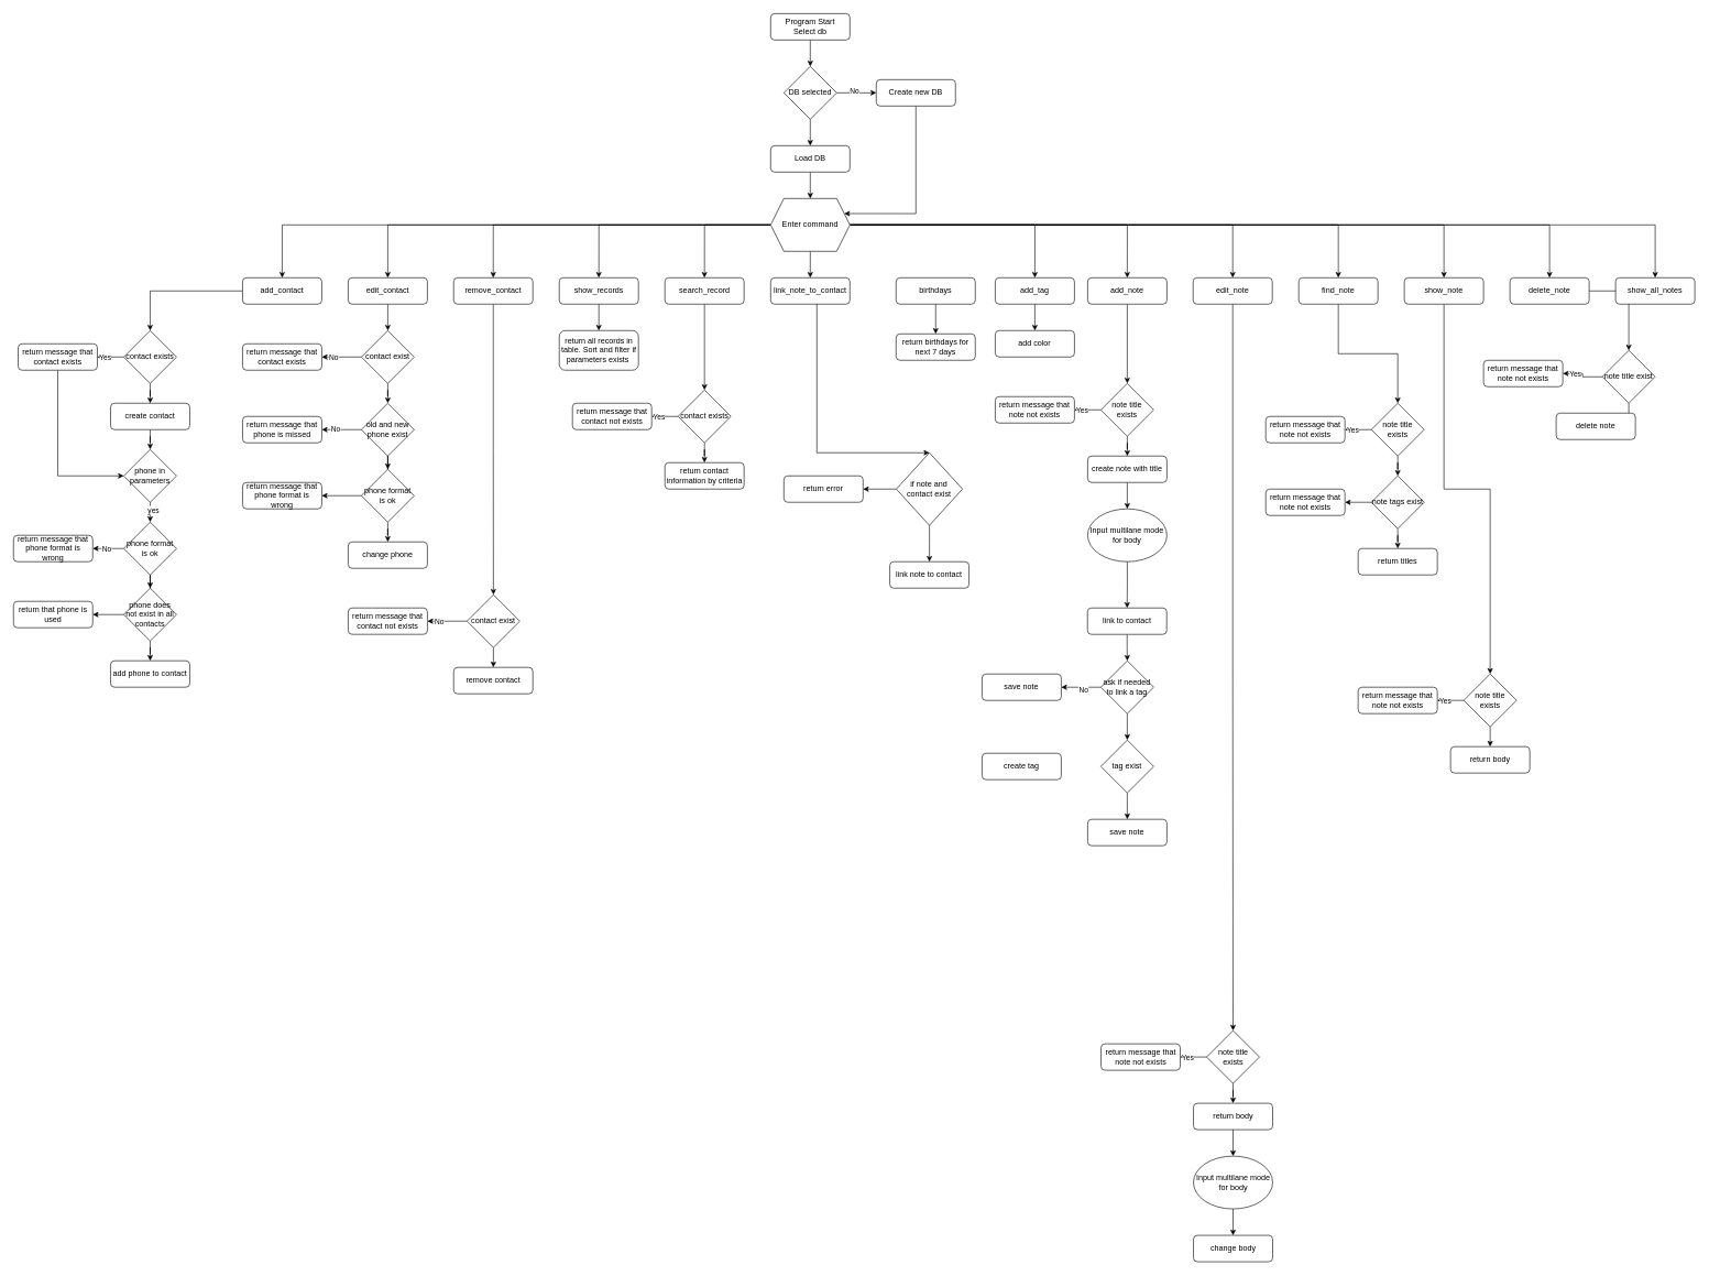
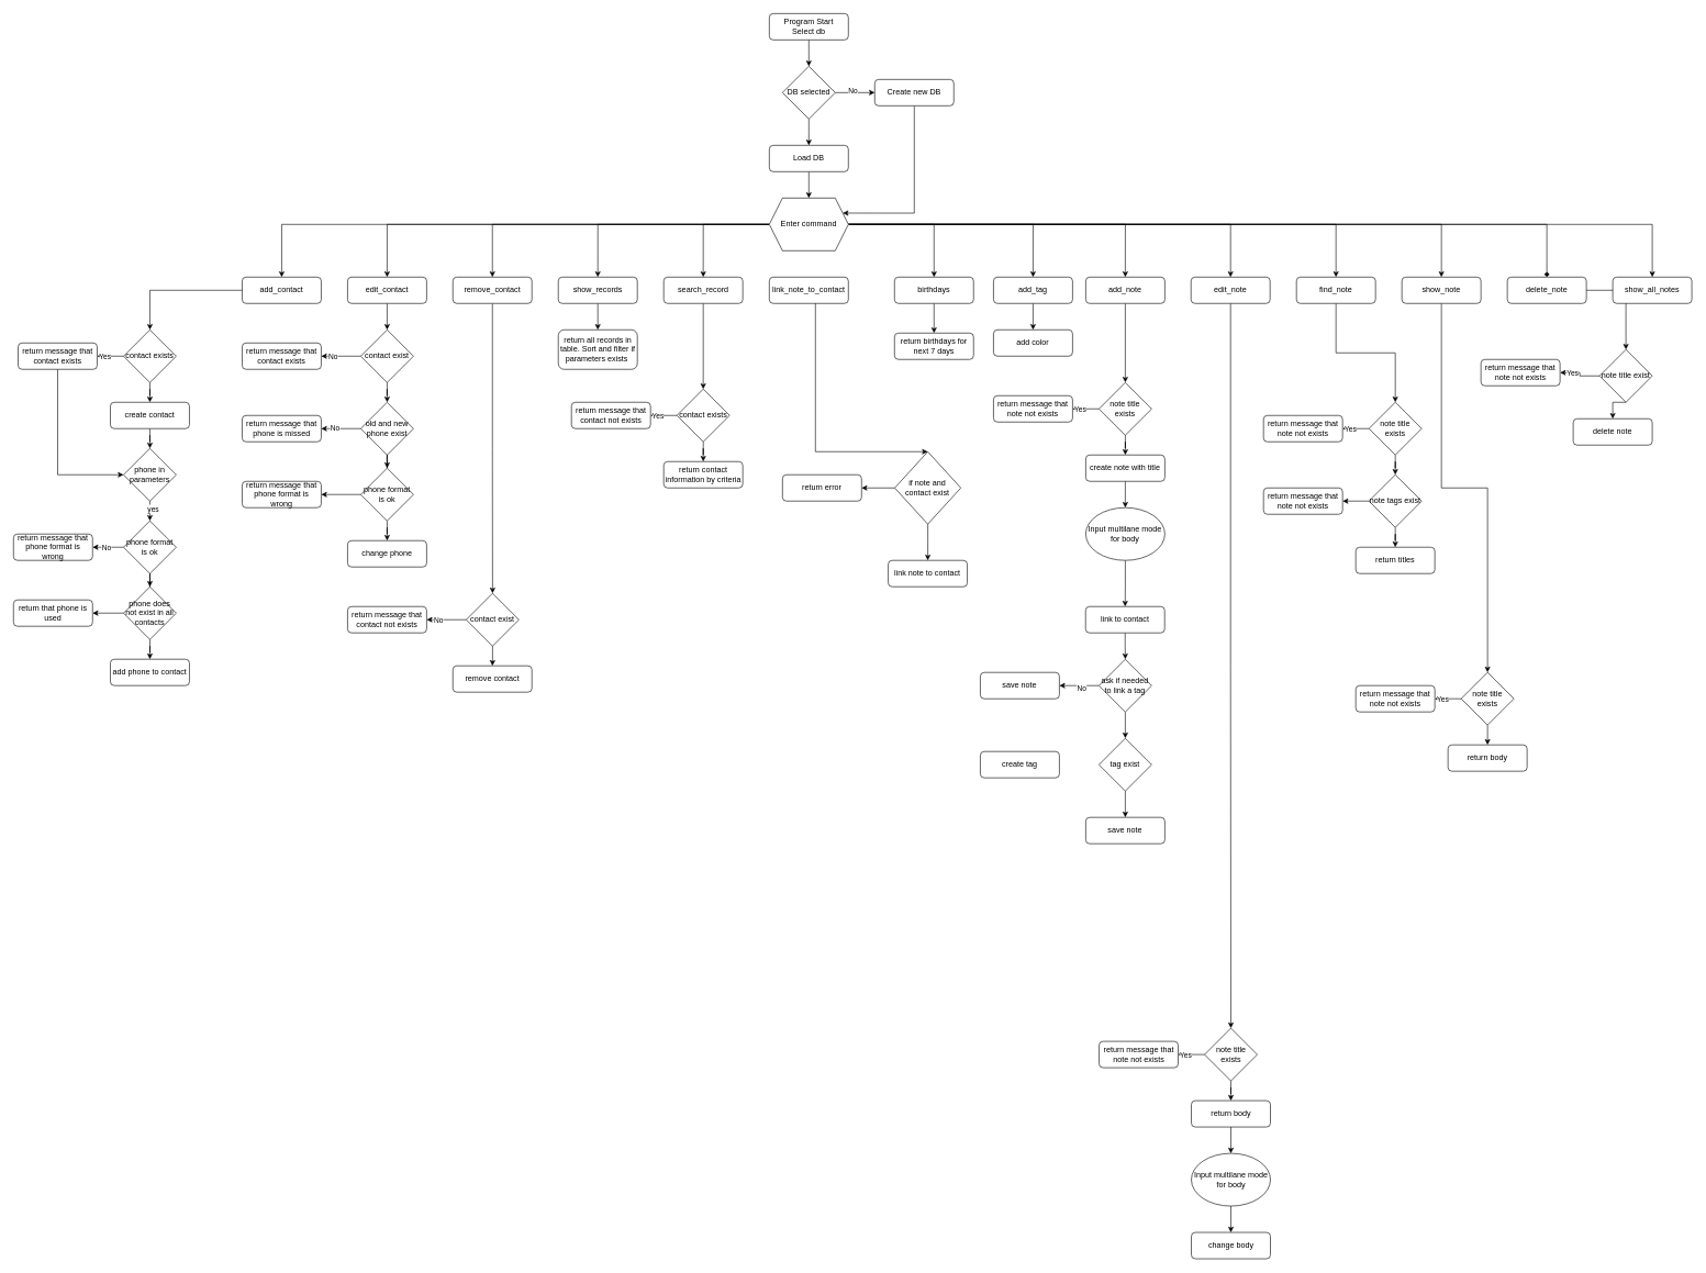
- <mxCell id="21" style="edgeStyle=orthogonalEdgeStyle;rounded=0;orthogonalLoop=1;jettySize=auto;html=1;exitX=0.5;exitY=1;exitDx=0;exitDy=0;entryX=0.5;entryY=0;entryDx=0;entryDy=0;" edge="1" parent="1" source="24" target="159"><mxGeometry relative="1" as="geometry" /></mxCell>
+ <mxCell id="19" style="edgeStyle=orthogonalEdgeStyle;rounded=0;orthogonalLoop=1;jettySize=auto;html=1;entryX=0.5;entryY=0;entryDx=0;entryDy=0;" parent="1" source="24" target="34" edge="1"><mxGeometry relative="1" as="geometry"><Array as="points"><mxPoint x="1417" y="340" /><mxPoint x="1417" y="420" /></Array></mxGeometry></mxCell>
- <mxCell id="15" style="edgeStyle=orthogonalEdgeStyle;rounded=0;orthogonalLoop=1;jettySize=auto;html=1;entryX=0.5;entryY=0;entryDx=0;entryDy=0;" parent="1" source="24" target="46" edge="1"><mxGeometry relative="1" as="geometry" /></mxCell>
+ <mxCell id="15" style="edgeStyle=orthogonalEdgeStyle;rounded=0;orthogonalLoop=1;jettySize=auto;html=1;entryX=0.5;entryY=0;entryDx=0;entryDy=0;endArrow=diamond;" parent="1" source="24" target="46" edge="1"><mxGeometry relative="1" as="geometry" /></mxCell>
- <mxCell id="146" value="delete note" style="rounded=1;whiteSpace=wrap;html=1;fontSize=12;glass=0;strokeWidth=1;shadow=0;" parent="1" vertex="1"><mxGeometry x="2357" y="625" width="120" height="40" as="geometry" /></mxCell>
+ <mxCell id="146" value="delete note" style="rounded=1;whiteSpace=wrap;html=1;fontSize=12;glass=0;strokeWidth=1;shadow=0;" parent="1" vertex="1"><mxGeometry x="2387" y="635" width="120" height="40" as="geometry" /></mxCell>
